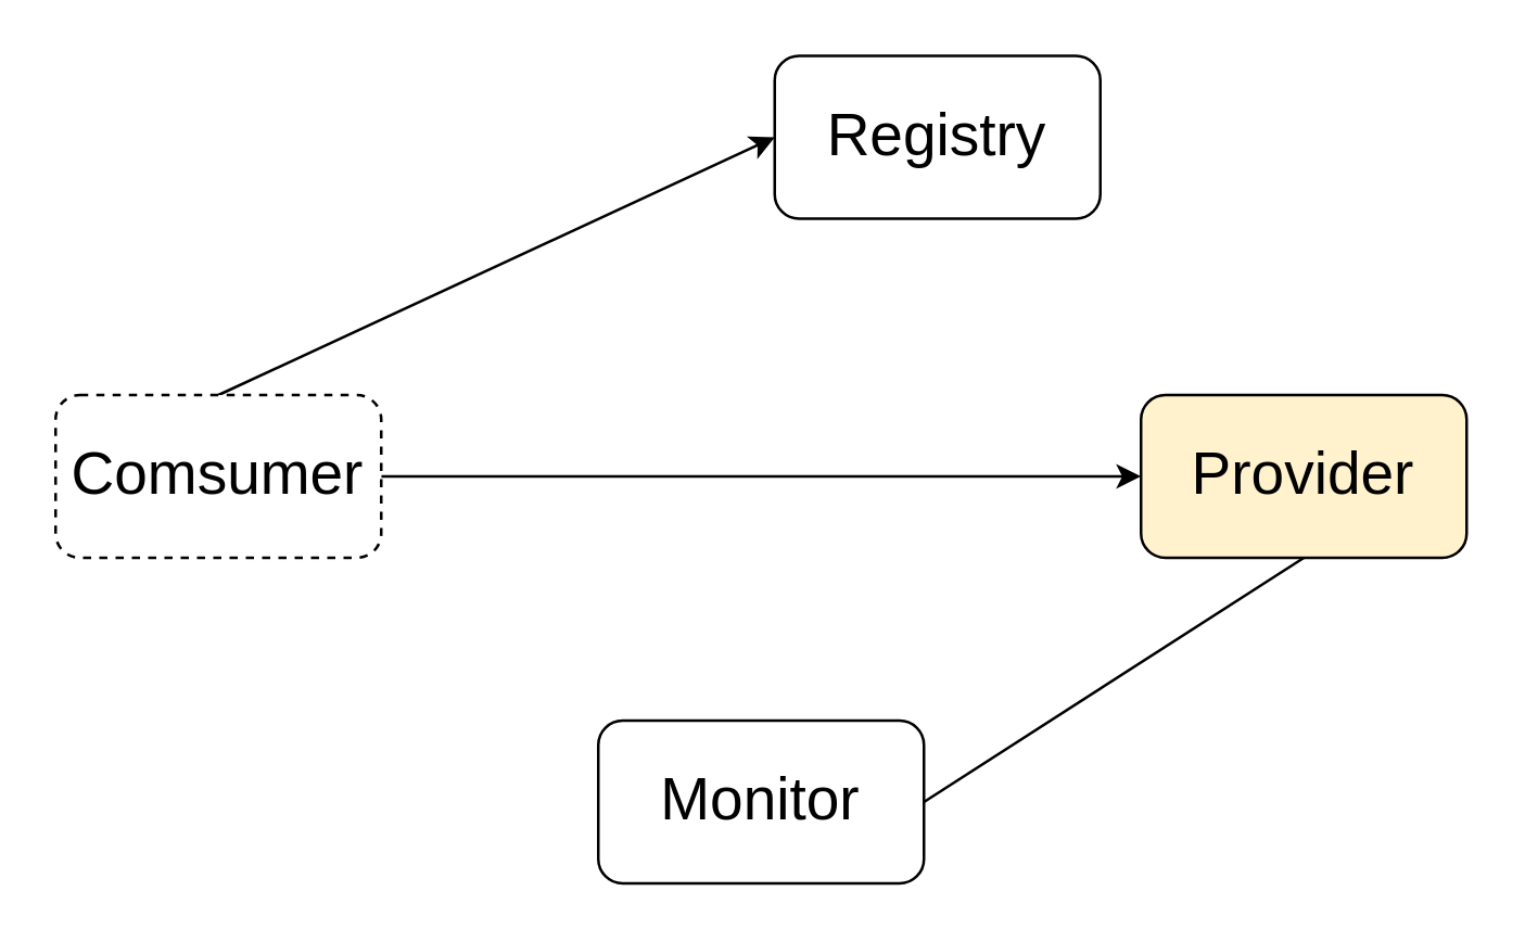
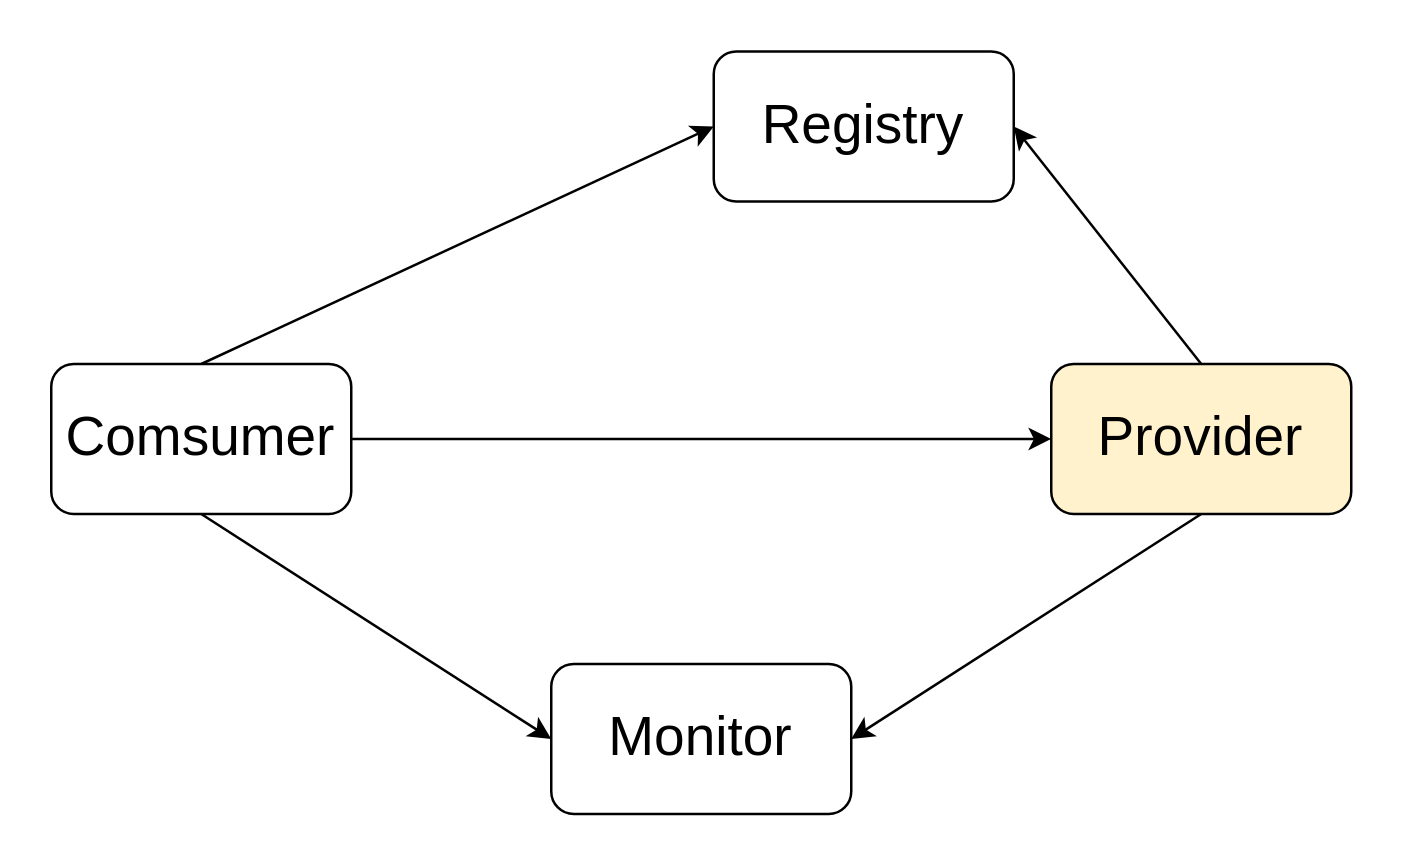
+ <mxCell id="2" style="edgeStyle=none;rounded=0;orthogonalLoop=1;jettySize=auto;html=1;exitX=0.5;exitY=0;exitDx=0;exitDy=0;entryX=1;entryY=0.5;entryDx=0;entryDy=0;fontSize=22;" edge="1" parent="1" source="4" target="9"><mxGeometry relative="1" as="geometry" /></mxCell>
- <mxCell id="8" value="Comsumer" style="rounded=1;whiteSpace=wrap;html=1;fontSize=22;dashed=1;" vertex="1" parent="1"><mxGeometry x="20" y="145" width="120" height="60" as="geometry" /></mxCell>
+ <mxCell id="8" value="Comsumer" style="rounded=1;whiteSpace=wrap;html=1;fontSize=22;" vertex="1" parent="1"><mxGeometry x="20" y="145" width="120" height="60" as="geometry" /></mxCell>
+ <mxCell id="7" style="edgeStyle=none;rounded=0;orthogonalLoop=1;jettySize=auto;html=1;exitX=0.5;exitY=1;exitDx=0;exitDy=0;entryX=0;entryY=0.5;entryDx=0;entryDy=0;fontSize=22;" edge="1" parent="1" source="8" target="10"><mxGeometry relative="1" as="geometry" /></mxCell>
- <mxCell id="3" style="edgeStyle=none;rounded=0;orthogonalLoop=1;jettySize=auto;html=1;exitX=0.5;exitY=1;exitDx=0;exitDy=0;entryX=1;entryY=0.5;entryDx=0;entryDy=0;fontSize=22;endArrow=none;" edge="1" parent="1" source="4" target="10"><mxGeometry relative="1" as="geometry" /></mxCell>
+ <mxCell id="3" style="edgeStyle=none;rounded=0;orthogonalLoop=1;jettySize=auto;html=1;exitX=0.5;exitY=1;exitDx=0;exitDy=0;entryX=1;entryY=0.5;entryDx=0;entryDy=0;fontSize=22;" edge="1" parent="1" source="4" target="10"><mxGeometry relative="1" as="geometry" /></mxCell>
